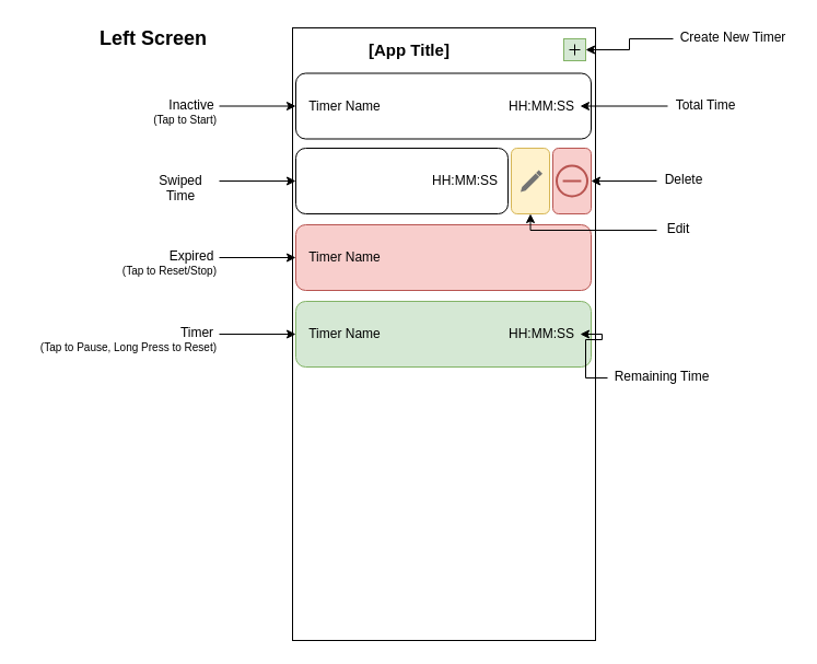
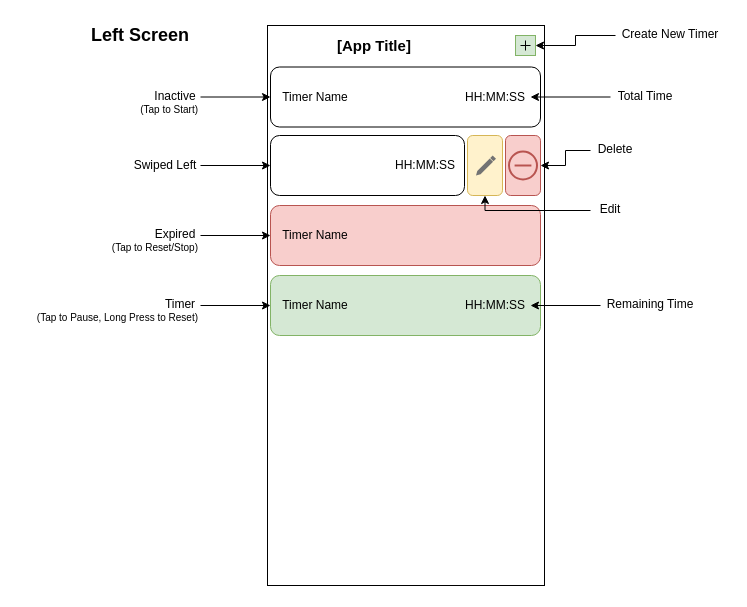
- <mxCell id="42" value="Swiped Time" style="text;html=1;strokeColor=none;fillColor=none;align=center;verticalAlign=top;whiteSpace=wrap;rounded=0;" parent="1" vertex="1"><mxGeometry x="130" y="150.75" width="70" height="28.5" as="geometry" /></mxCell>
+ <mxCell id="42" value="Swiped Left" style="text;html=1;strokeColor=none;fillColor=none;align=center;verticalAlign=top;whiteSpace=wrap;rounded=0;" parent="1" vertex="1"><mxGeometry x="130" y="150.75" width="70" height="28.5" as="geometry" /></mxCell>
- <mxCell id="40" value="Delete" style="text;html=1;strokeColor=none;fillColor=none;align=center;verticalAlign=top;whiteSpace=wrap;rounded=0;" parent="1" vertex="1"><mxGeometry x="600" y="150" width="50" height="30" as="geometry" /></mxCell>
+ <mxCell id="40" value="Delete" style="text;html=1;strokeColor=none;fillColor=none;align=center;verticalAlign=top;whiteSpace=wrap;rounded=0;" parent="1" vertex="1"><mxGeometry x="590" y="135" width="50" height="30" as="geometry" /></mxCell>
- <mxCell id="38" value="Edit" style="text;html=1;strokeColor=none;fillColor=none;align=center;verticalAlign=top;whiteSpace=wrap;rounded=0;" parent="1" vertex="1"><mxGeometry x="600" y="195" width="40" height="30" as="geometry" /></mxCell>
+ <mxCell id="38" value="Edit" style="text;html=1;strokeColor=none;fillColor=none;align=center;verticalAlign=top;whiteSpace=wrap;rounded=0;" parent="1" vertex="1"><mxGeometry x="590" y="195" width="40" height="30" as="geometry" /></mxCell>
- <mxCell id="36" value="Remaining Time" style="text;html=1;strokeColor=none;fillColor=none;align=center;verticalAlign=top;whiteSpace=wrap;rounded=0;" parent="1" vertex="1"><mxGeometry x="555" y="330" width="100" height="30" as="geometry" /></mxCell>
+ <mxCell id="36" value="Remaining Time" style="text;html=1;strokeColor=none;fillColor=none;align=center;verticalAlign=top;whiteSpace=wrap;rounded=0;" parent="1" vertex="1"><mxGeometry x="600" y="290" width="100" height="30" as="geometry" /></mxCell>
